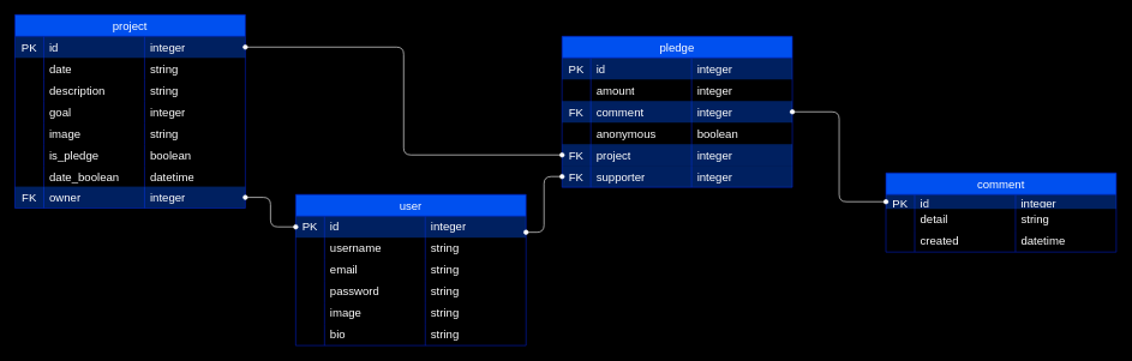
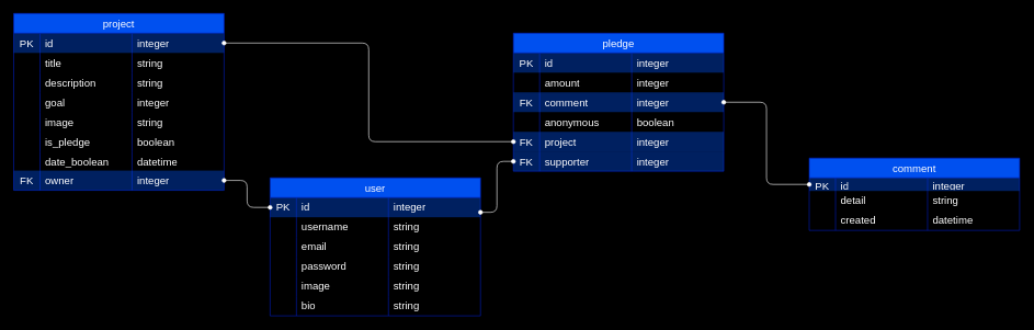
- <mxCell id="9" value="date" style="shape=partialRectangle;html=1;whiteSpace=wrap;connectable=0;fillColor=none;top=0;left=0;bottom=0;right=0;align=left;spacingLeft=6;overflow=hidden;strokeColor=inherit;fontSize=16;fontColor=#FFFFFF;" parent="7" vertex="1"><mxGeometry x="40" width="140" height="30" as="geometry"><mxRectangle width="140" height="30" as="alternateBounds" /></mxGeometry></mxCell>
+ <mxCell id="9" value="title" style="shape=partialRectangle;html=1;whiteSpace=wrap;connectable=0;fillColor=none;top=0;left=0;bottom=0;right=0;align=left;spacingLeft=6;overflow=hidden;strokeColor=inherit;fontSize=16;fontColor=#FFFFFF;" parent="7" vertex="1"><mxGeometry x="40" width="140" height="30" as="geometry"><mxRectangle width="140" height="30" as="alternateBounds" /></mxGeometry></mxCell>
